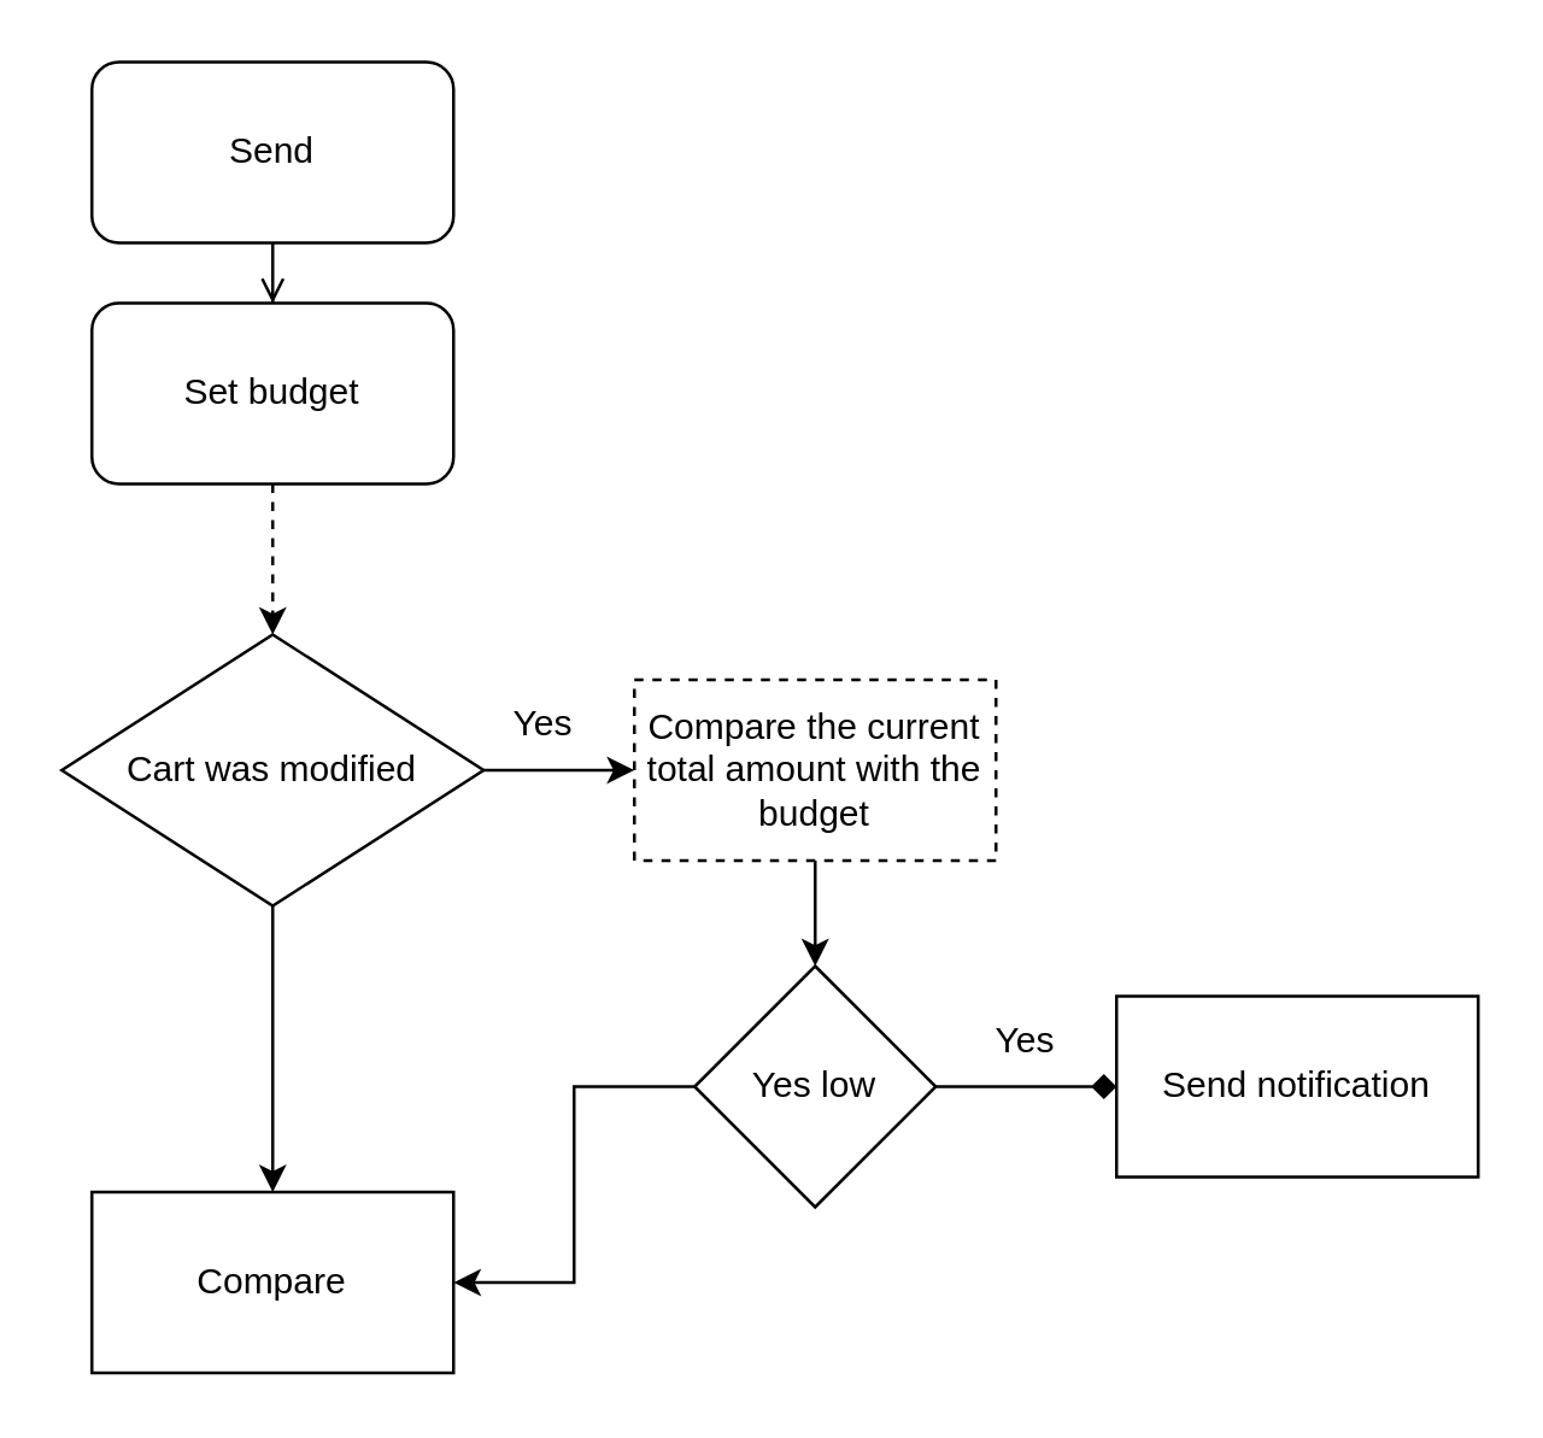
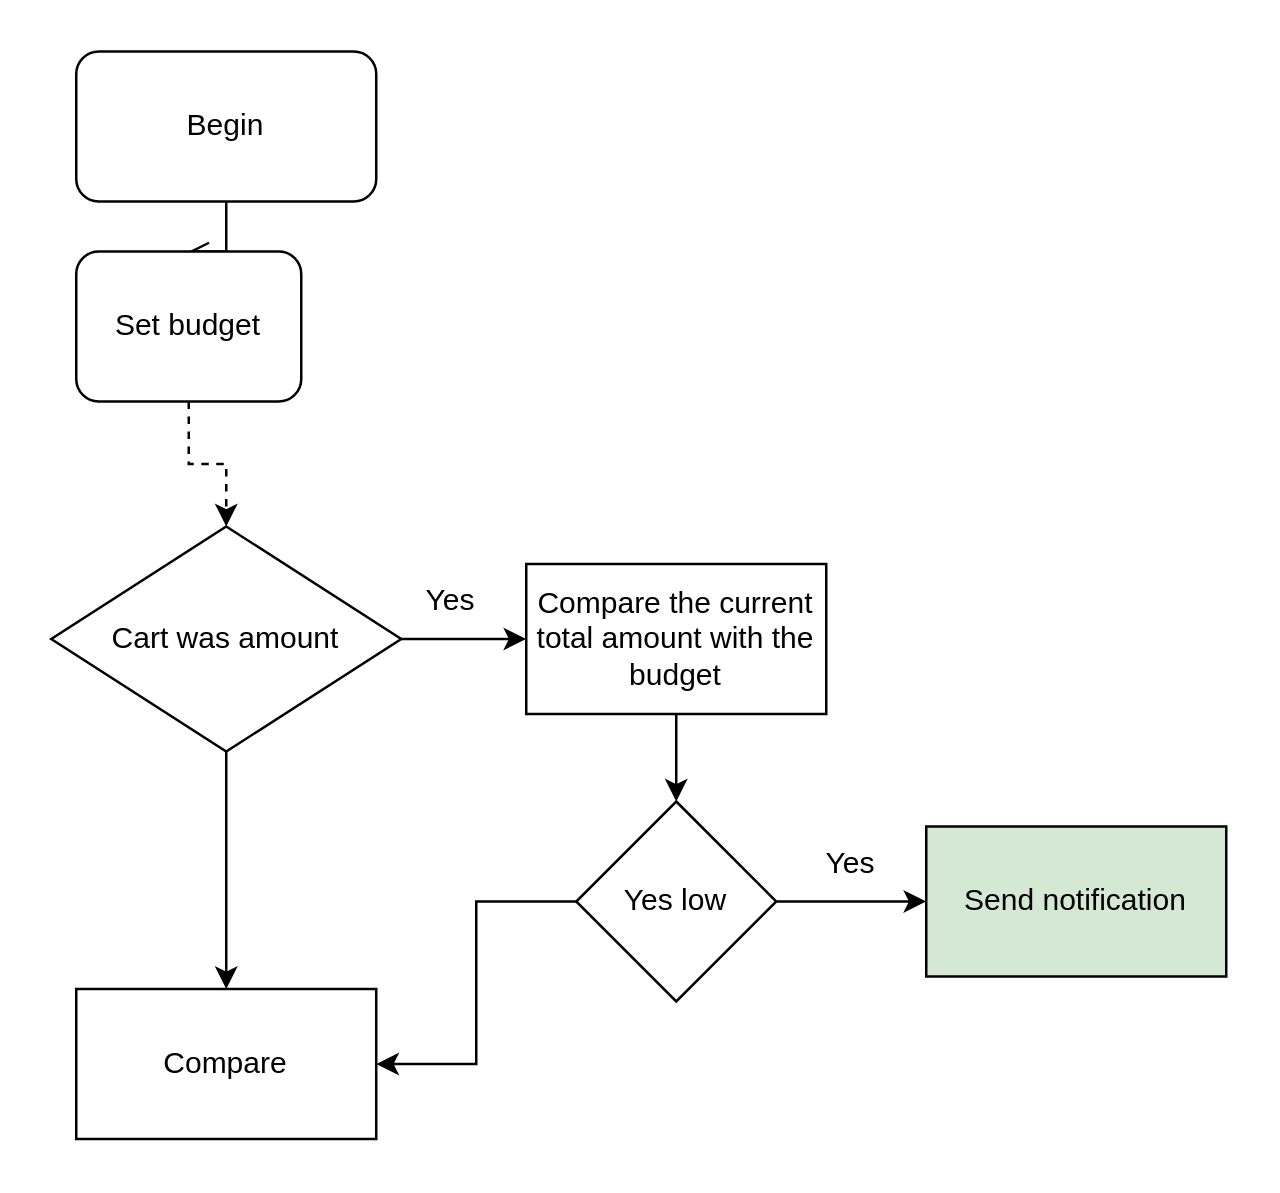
- <mxCell id="3" value="Send" style="rounded=1;whiteSpace=wrap;html=1;" vertex="1" parent="1"><mxGeometry x="30" y="20" width="120" height="60" as="geometry" /></mxCell>
+ <mxCell id="3" value="Begin" style="rounded=1;whiteSpace=wrap;html=1;" vertex="1" parent="1"><mxGeometry x="30" y="20" width="120" height="60" as="geometry" /></mxCell>
- <mxCell id="5" value="Set budget" style="whiteSpace=wrap;html=1;rounded=1;" vertex="1" parent="1"><mxGeometry x="30" y="100" width="120" height="60" as="geometry" /></mxCell>
+ <mxCell id="5" value="Set budget" style="whiteSpace=wrap;html=1;rounded=1;" vertex="1" parent="1"><mxGeometry x="30" y="100" width="90" height="60" as="geometry" /></mxCell>
- <mxCell id="8" value="Cart was modified" style="rhombus;whiteSpace=wrap;html=1;" vertex="1" parent="1"><mxGeometry x="20" y="210" width="140" height="90" as="geometry" /></mxCell>
+ <mxCell id="8" value="Cart was amount" style="rhombus;whiteSpace=wrap;html=1;" vertex="1" parent="1"><mxGeometry x="20" y="210" width="140" height="90" as="geometry" /></mxCell>
- <mxCell id="10" value="Compare the current total amount with the budget" style="whiteSpace=wrap;html=1;dashed=1;" vertex="1" parent="1"><mxGeometry x="210" y="225" width="120" height="60" as="geometry" /></mxCell>
+ <mxCell id="10" value="Compare the current total amount with the budget" style="whiteSpace=wrap;html=1;" vertex="1" parent="1"><mxGeometry x="210" y="225" width="120" height="60" as="geometry" /></mxCell>
- <mxCell id="12" value="" style="edgeStyle=orthogonalEdgeStyle;rounded=0;orthogonalLoop=1;jettySize=auto;html=1;endArrow=diamond;" edge="1" parent="1" source="14" target="15"><mxGeometry relative="1" as="geometry" /></mxCell>
+ <mxCell id="12" value="" style="edgeStyle=orthogonalEdgeStyle;rounded=0;orthogonalLoop=1;jettySize=auto;html=1;" edge="1" parent="1" source="14" target="15"><mxGeometry relative="1" as="geometry" /></mxCell>
- <mxCell id="15" value="Send notification" style="whiteSpace=wrap;html=1;" vertex="1" parent="1"><mxGeometry x="370" y="330" width="120" height="60" as="geometry" /></mxCell>
+ <mxCell id="15" value="Send notification" style="whiteSpace=wrap;html=1;fillColor=#d5e8d4;" vertex="1" parent="1"><mxGeometry x="370" y="330" width="120" height="60" as="geometry" /></mxCell>
